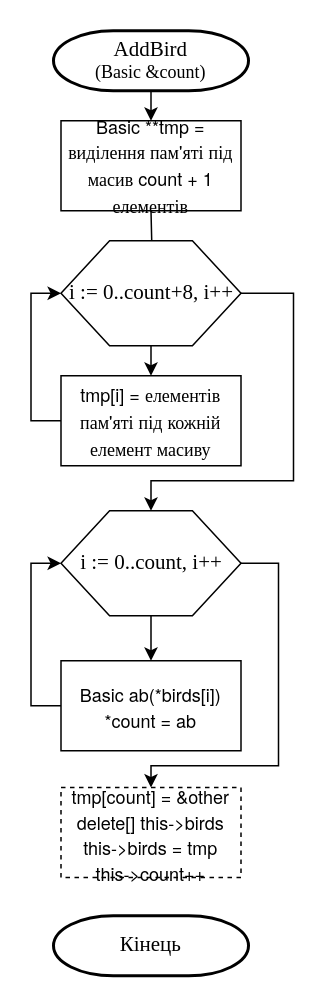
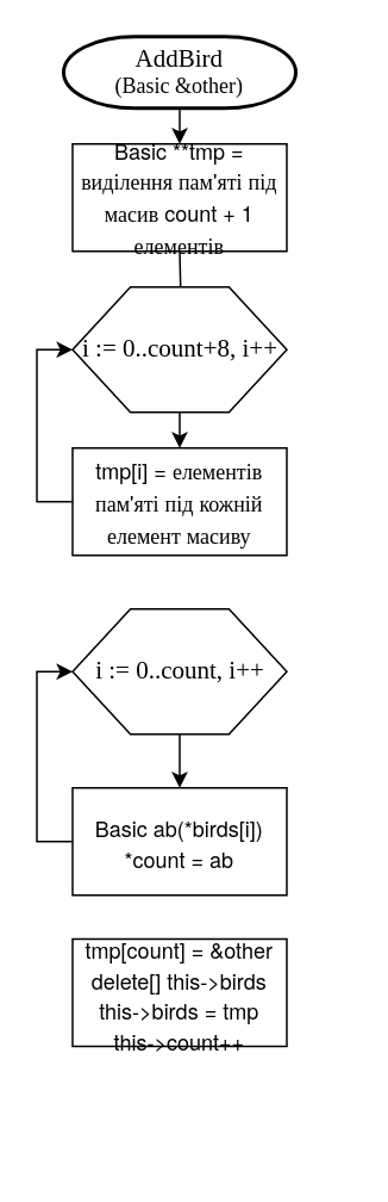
- <mxCell id="3" value="&lt;font face=&quot;Times New Roman&quot;&gt;&lt;span style=&quot;font-size: 14px&quot;&gt;AddBird&lt;br&gt;&lt;/span&gt;&lt;/font&gt;&lt;p style=&quot;margin: 0px ; font-stretch: normal ; line-height: normal&quot;&gt;&lt;font face=&quot;Times New Roman&quot;&gt;(Basic &amp;amp;count)&lt;/font&gt;&lt;/p&gt;" style="strokeWidth=2;html=1;shape=mxgraph.flowchart.terminator;whiteSpace=wrap;" parent="1" vertex="1"><mxGeometry x="35" y="20" width="130" height="40" as="geometry" /></mxCell>
+ <mxCell id="3" value="&lt;font face=&quot;Times New Roman&quot;&gt;&lt;span style=&quot;font-size: 14px&quot;&gt;AddBird&lt;br&gt;&lt;/span&gt;&lt;/font&gt;&lt;p style=&quot;margin: 0px ; font-stretch: normal ; line-height: normal&quot;&gt;&lt;font face=&quot;Times New Roman&quot;&gt;(Basic &amp;amp;other)&lt;/font&gt;&lt;/p&gt;" style="strokeWidth=2;html=1;shape=mxgraph.flowchart.terminator;whiteSpace=wrap;" parent="1" vertex="1"><mxGeometry x="35" y="20" width="130" height="40" as="geometry" /></mxCell>
- <mxCell id="7" style="edgeStyle=orthogonalEdgeStyle;rounded=0;orthogonalLoop=1;jettySize=auto;html=1;entryX=0.5;entryY=0;entryDx=0;entryDy=0;" parent="1" source="8" target="12" edge="1"><mxGeometry relative="1" as="geometry"><Array as="points"><mxPoint x="195" y="195" /><mxPoint x="195" y="320" /><mxPoint x="100" y="320" /></Array></mxGeometry></mxCell>
- <mxCell id="11" style="edgeStyle=orthogonalEdgeStyle;rounded=0;orthogonalLoop=1;jettySize=auto;html=1;entryX=0.5;entryY=0;entryDx=0;entryDy=0;" parent="1" source="12" target="15" edge="1"><mxGeometry relative="1" as="geometry"><Array as="points"><mxPoint x="185" y="375" /><mxPoint x="185" y="510" /><mxPoint x="100" y="510" /></Array></mxGeometry></mxCell>
- <mxCell id="15" value="&lt;p style=&quot;margin: 0px ; font-stretch: normal ; line-height: normal ; font-family: &amp;#34;helvetica neue&amp;#34;&quot;&gt;tmp[count] = &amp;amp;other&lt;/p&gt;&lt;p style=&quot;margin: 0px ; font-stretch: normal ; line-height: normal ; font-family: &amp;#34;helvetica neue&amp;#34;&quot;&gt;delete[] this-&amp;gt;birds&lt;/p&gt;&lt;p style=&quot;margin: 0px ; font-stretch: normal ; line-height: normal ; font-family: &amp;#34;helvetica neue&amp;#34;&quot;&gt;this-&amp;gt;birds = tmp&lt;/p&gt;&lt;p style=&quot;margin: 0px ; font-stretch: normal ; line-height: normal ; font-family: &amp;#34;helvetica neue&amp;#34;&quot;&gt;this-&amp;gt;count++&lt;/p&gt;" style="rounded=0;whiteSpace=wrap;html=1;dashed=1;" parent="1" vertex="1"><mxGeometry x="40" y="524.5" width="120" height="60" as="geometry" /></mxCell>
+ <mxCell id="15" value="&lt;p style=&quot;margin: 0px ; font-stretch: normal ; line-height: normal ; font-family: &amp;#34;helvetica neue&amp;#34;&quot;&gt;tmp[count] = &amp;amp;other&lt;/p&gt;&lt;p style=&quot;margin: 0px ; font-stretch: normal ; line-height: normal ; font-family: &amp;#34;helvetica neue&amp;#34;&quot;&gt;delete[] this-&amp;gt;birds&lt;/p&gt;&lt;p style=&quot;margin: 0px ; font-stretch: normal ; line-height: normal ; font-family: &amp;#34;helvetica neue&amp;#34;&quot;&gt;this-&amp;gt;birds = tmp&lt;/p&gt;&lt;p style=&quot;margin: 0px ; font-stretch: normal ; line-height: normal ; font-family: &amp;#34;helvetica neue&amp;#34;&quot;&gt;this-&amp;gt;count++&lt;/p&gt;" style="rounded=0;whiteSpace=wrap;html=1;" parent="1" vertex="1"><mxGeometry x="40" y="524.5" width="120" height="60" as="geometry" /></mxCell>
- <mxCell id="4" value="&lt;font face=&quot;Times New Roman&quot;&gt;&lt;span style=&quot;font-size: 14px&quot;&gt;Кінець&lt;/span&gt;&lt;/font&gt;" style="strokeWidth=2;html=1;shape=mxgraph.flowchart.terminator;whiteSpace=wrap;" parent="1" vertex="1"><mxGeometry x="35" y="610" width="130" height="40" as="geometry" /></mxCell>
